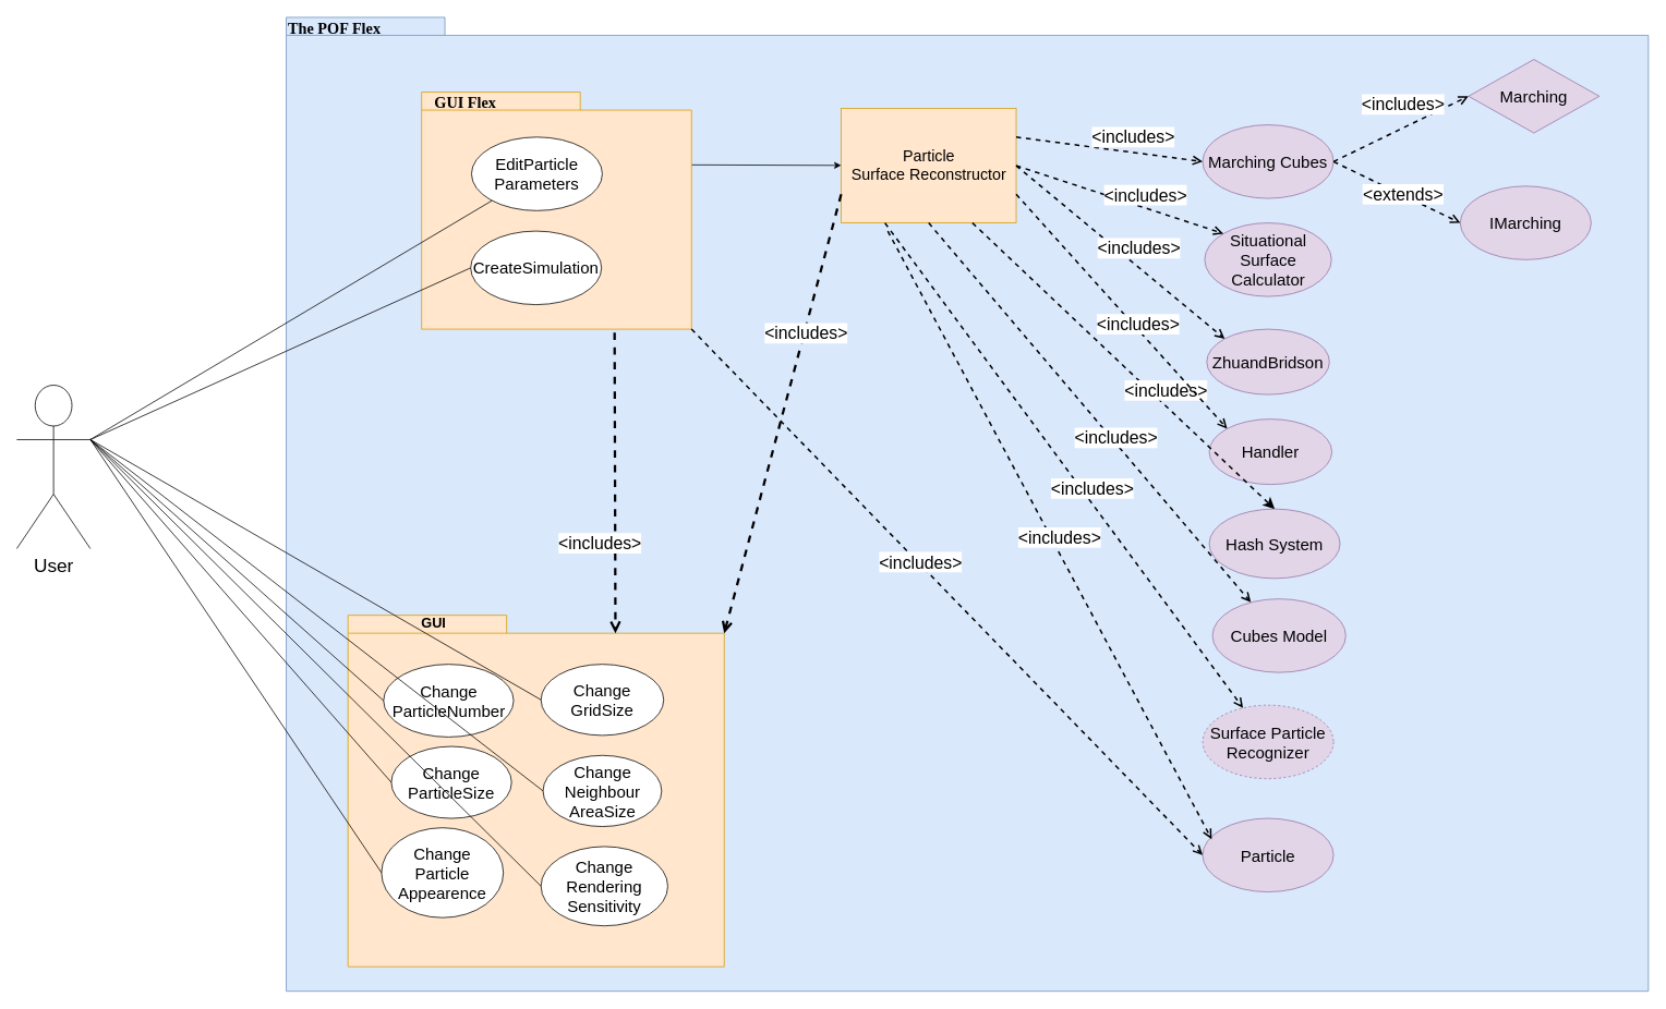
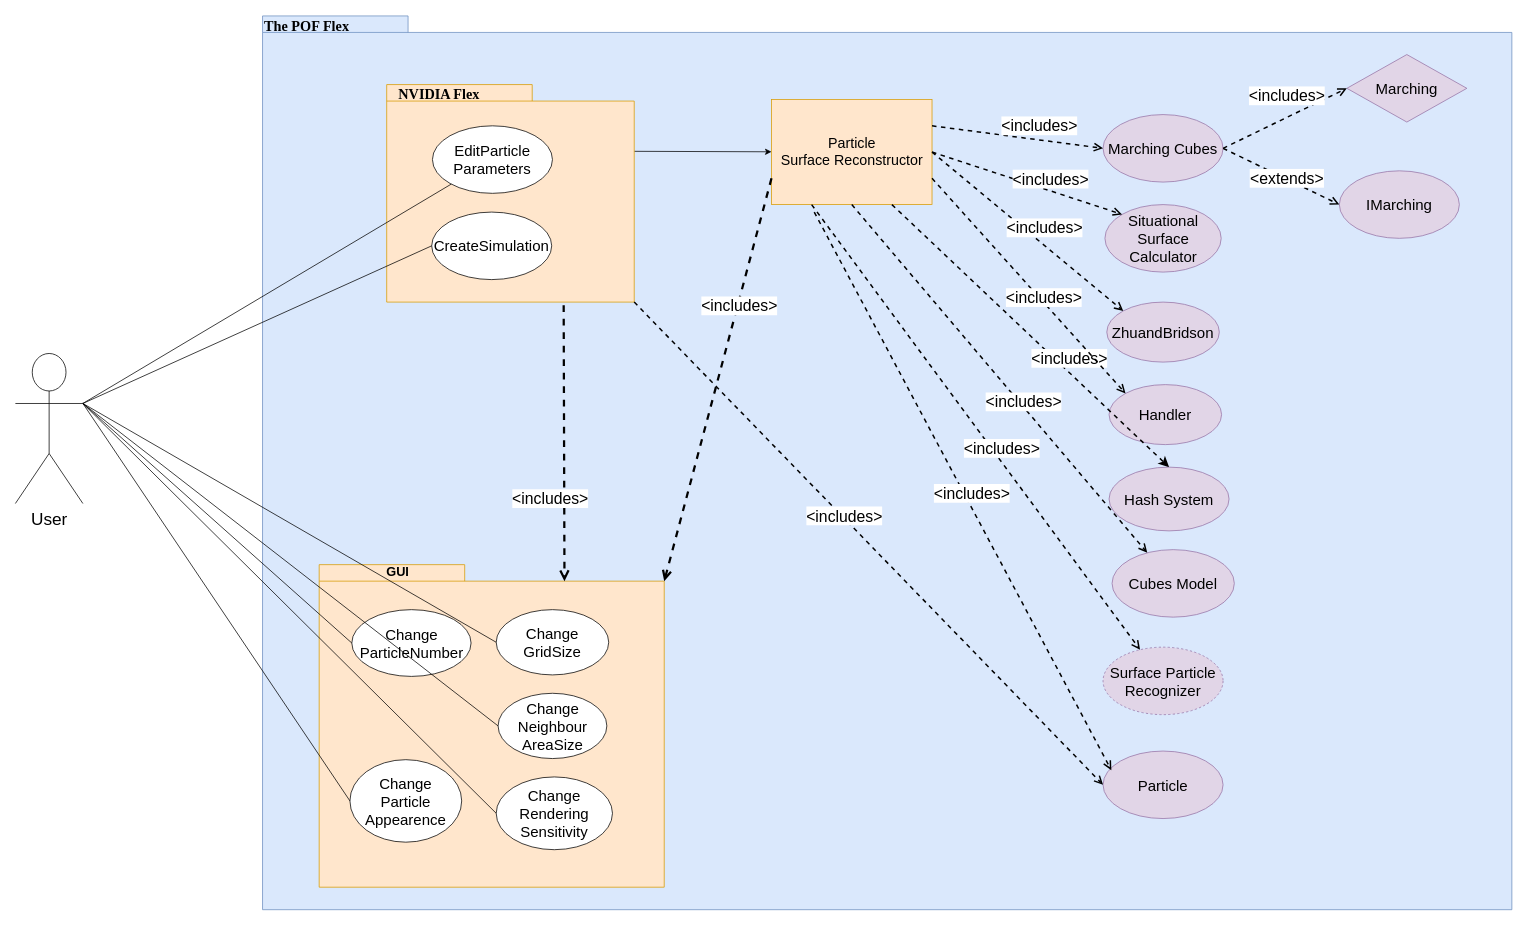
- <mxCell id="22" value="&lt;b style=&quot;font-size: 19px&quot;&gt;&lt;font face=&quot;Times New Roman&quot; style=&quot;font-size: 19px&quot;&gt;GUI Flex&lt;/font&gt;&lt;/b&gt;" style="text;html=1;align=left;verticalAlign=top;spacingTop=-4;fontSize=19;fontFamily=Verdana" parent="1" vertex="1"><mxGeometry x="529" y="112" width="151" height="20" as="geometry" /></mxCell>
+ <mxCell id="22" value="&lt;b style=&quot;font-size: 19px&quot;&gt;&lt;font face=&quot;Times New Roman&quot; style=&quot;font-size: 19px&quot;&gt;NVIDIA Flex&lt;/font&gt;&lt;/b&gt;" style="text;html=1;align=left;verticalAlign=top;spacingTop=-4;fontSize=19;fontFamily=Verdana" parent="1" vertex="1"><mxGeometry x="529" y="112" width="151" height="20" as="geometry" /></mxCell>
- <mxCell id="24" value="" style="endArrow=none;html=1;fontSize=19;entryX=0;entryY=0.5;entryDx=0;entryDy=0;exitX=1;exitY=0.333;exitDx=0;exitDy=0;exitPerimeter=0;" parent="1" source="4" target="14" edge="1"><mxGeometry width="50" height="50" relative="1" as="geometry"><mxPoint x="-68.5" y="727.167" as="sourcePoint" /><mxPoint x="288.5" y="1062" as="targetPoint" /></mxGeometry></mxCell>
- <mxCell id="14" value="&lt;font style=&quot;font-size: 20px&quot;&gt;Change&lt;br&gt;ParticleSize&lt;/font&gt;" style="ellipse;whiteSpace=wrap;html=1;" parent="1" vertex="1"><mxGeometry x="478" y="912.5" width="147" height="88" as="geometry" /></mxCell>
